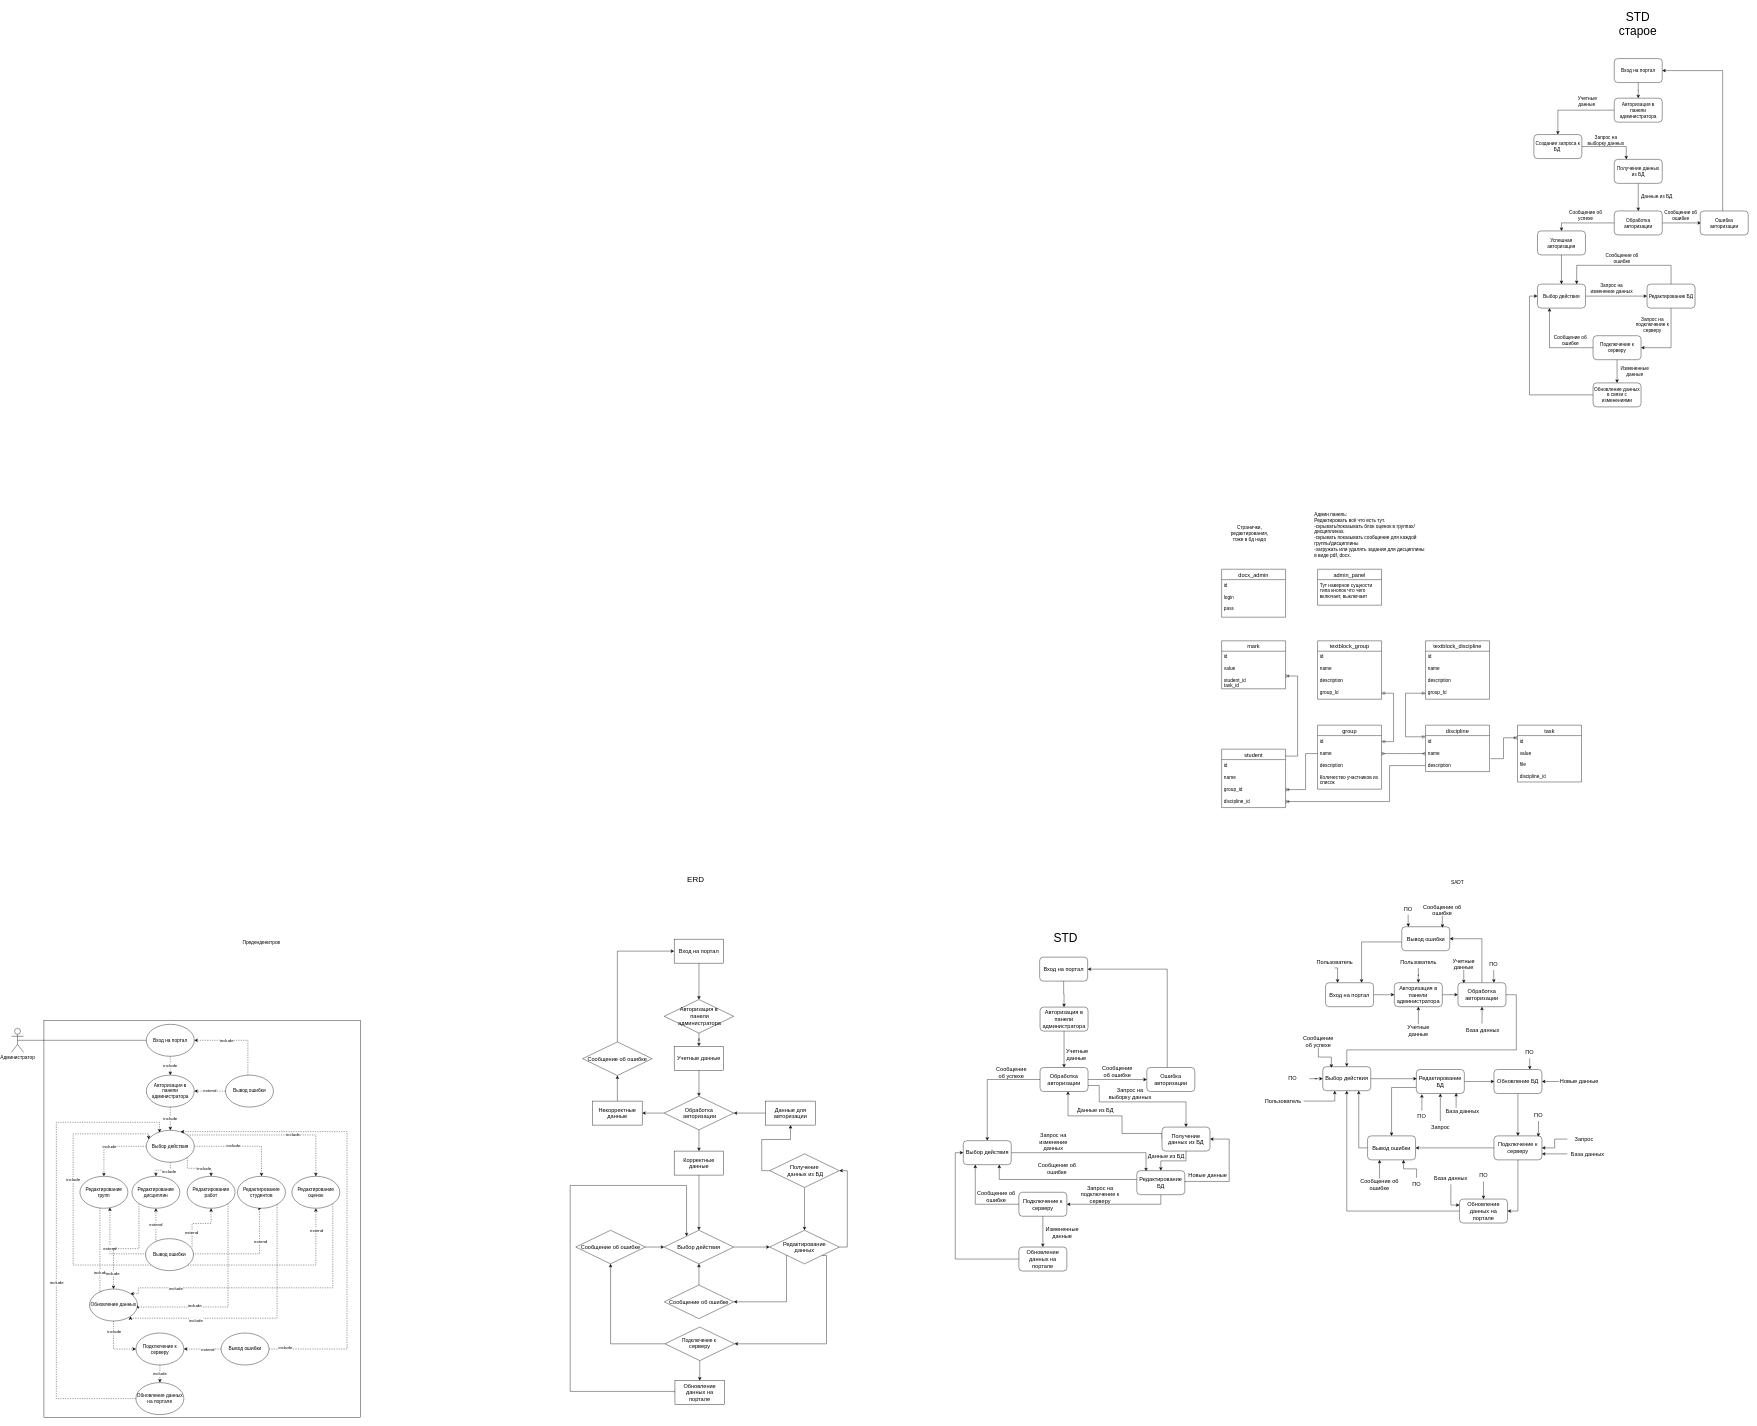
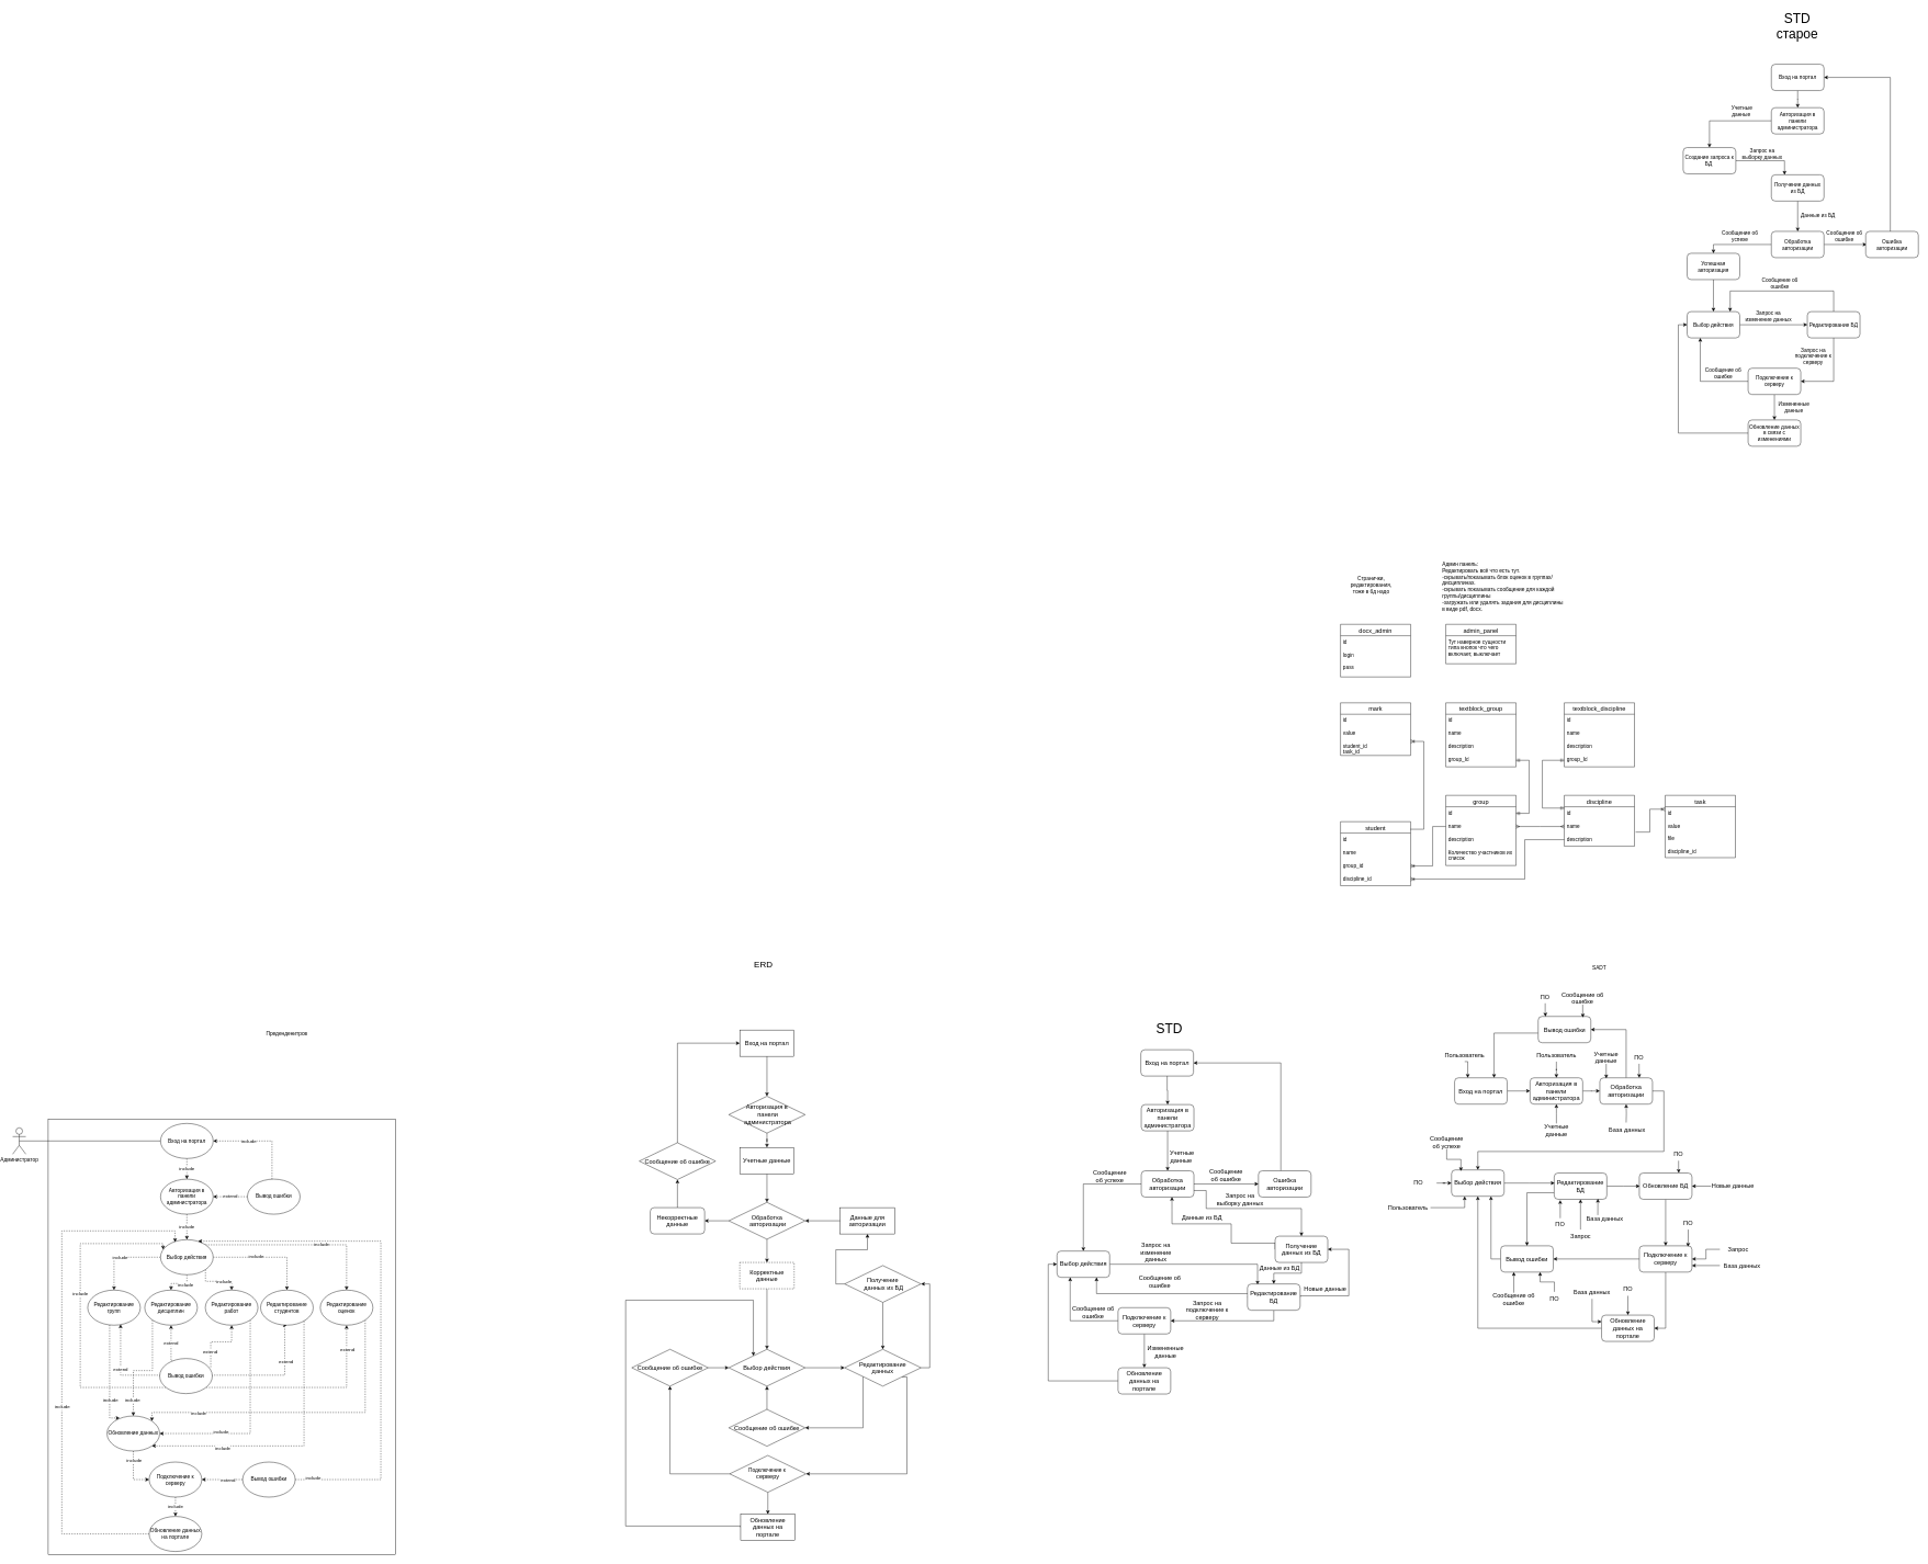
- <mxCell id="223" value="&lt;span style=&quot;font-size: 14px;&quot;&gt;Некорректные данные&lt;/span&gt;" style="whiteSpace=wrap;html=1;align=center;" vertex="1" parent="1"><mxGeometry x="1473" y="2753" width="124" height="60" as="geometry" /></mxCell>
+ <mxCell id="223" value="&lt;span style=&quot;font-size: 14px;&quot;&gt;Некорректные данные&lt;/span&gt;" style="whiteSpace=wrap;html=1;align=center;rounded=1;" vertex="1" parent="1"><mxGeometry x="1473" y="2753" width="124" height="60" as="geometry" /></mxCell>
- <mxCell id="200" value="&lt;span style=&quot;font-size: 14px;&quot;&gt;Корректные данные&lt;/span&gt;" style="whiteSpace=wrap;html=1;align=center;" vertex="1" parent="1"><mxGeometry x="1677" y="2878" width="124" height="60" as="geometry" /></mxCell>
+ <mxCell id="200" value="&lt;span style=&quot;font-size: 14px;&quot;&gt;Корректные данные&lt;/span&gt;" style="whiteSpace=wrap;html=1;align=center;dashed=1;" vertex="1" parent="1"><mxGeometry x="1677" y="2878" width="124" height="60" as="geometry" /></mxCell>
- <mxCell id="276" value="Обновление данных" style="ellipse;whiteSpace=wrap;html=1;" vertex="1" parent="1"><mxGeometry x="215" y="3223" width="120" height="80" as="geometry" /></mxCell>
+ <mxCell id="276" value="Обновление данных" style="ellipse;whiteSpace=wrap;html=1;" vertex="1" parent="1"><mxGeometry x="235" y="3228" width="120" height="80" as="geometry" /></mxCell>
